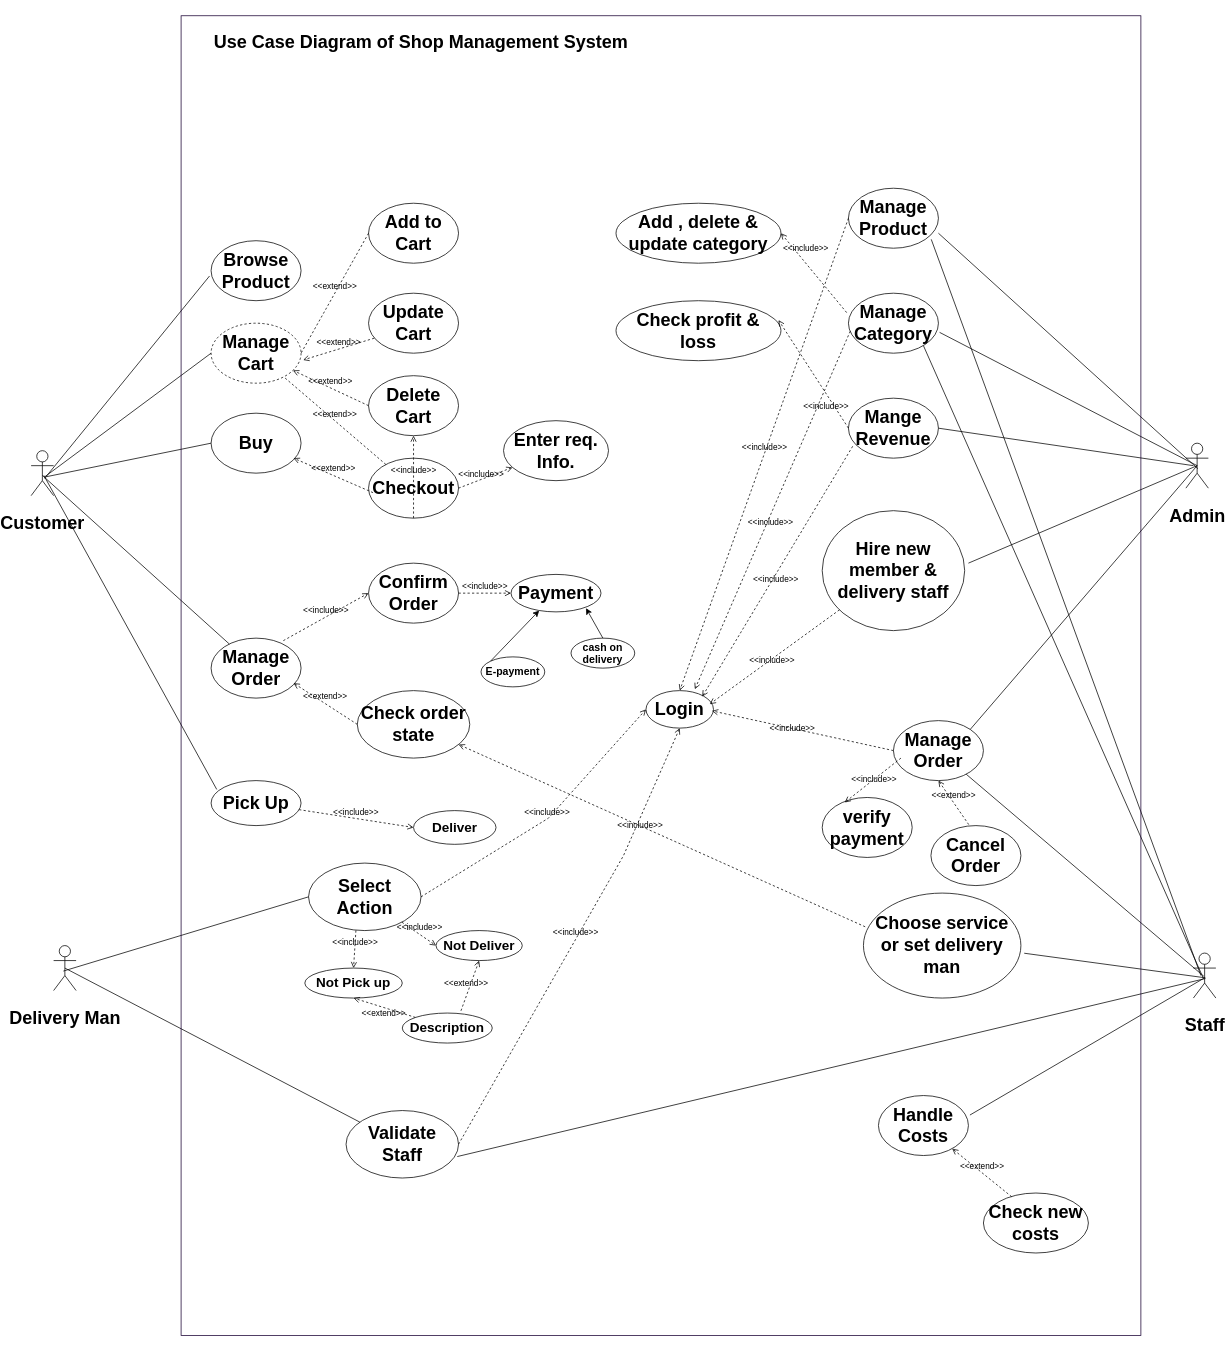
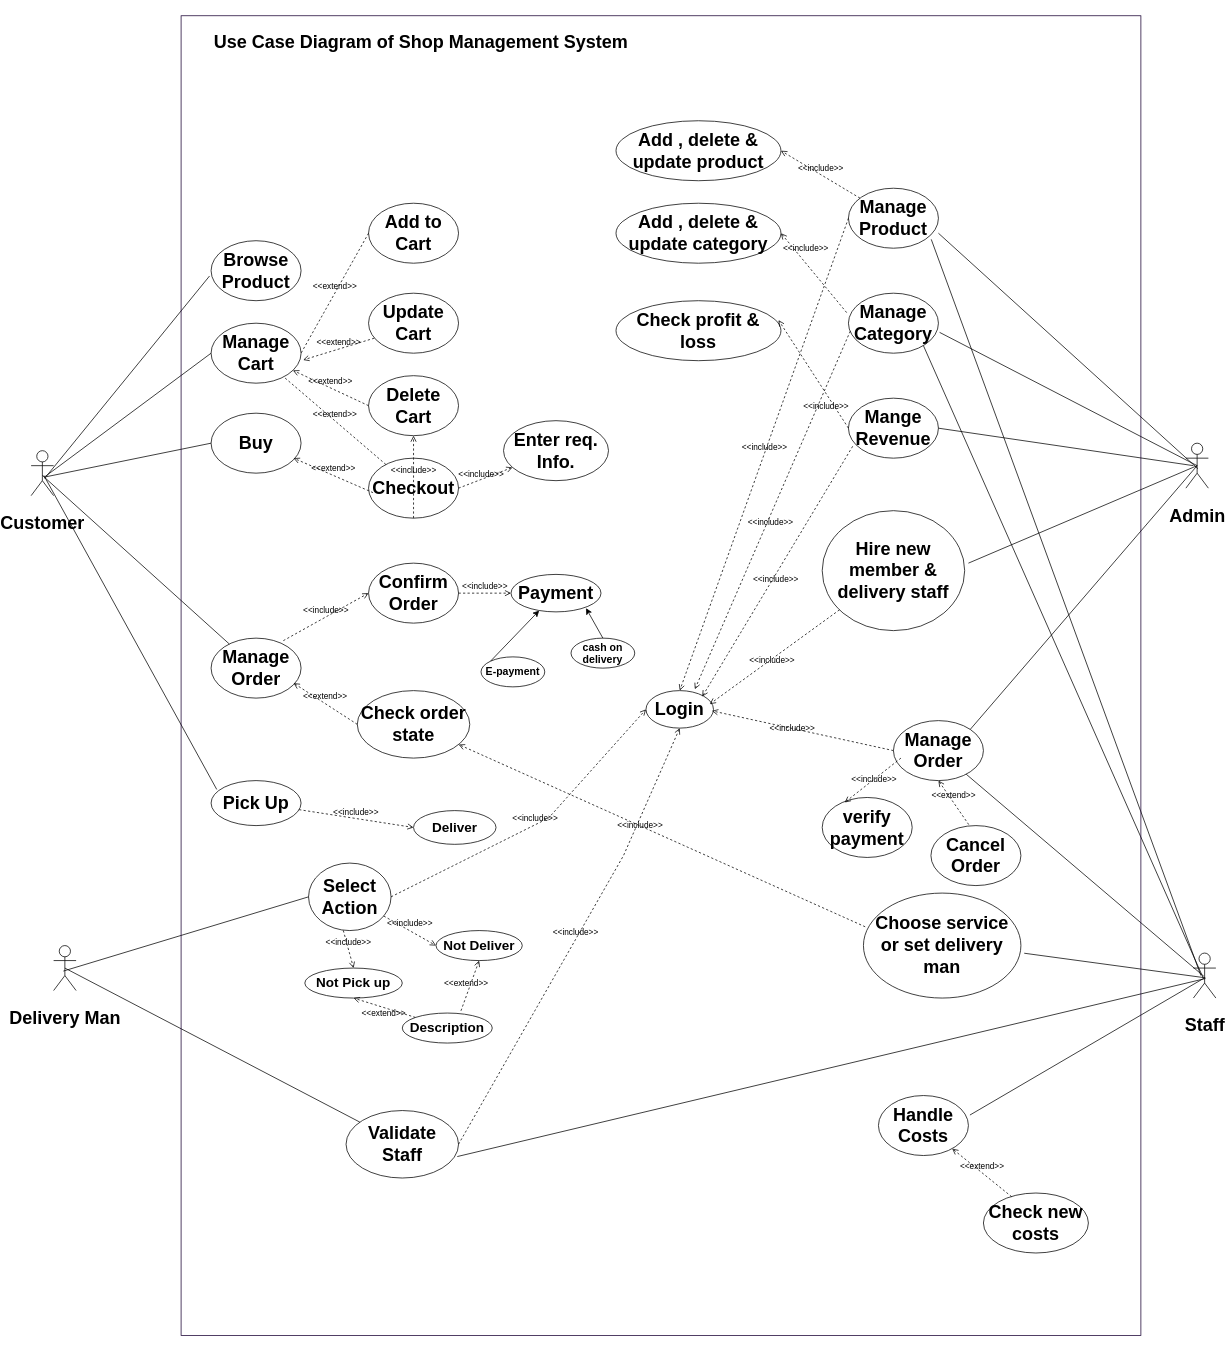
+ <mxCell id="26" value="&lt;h1&gt;Add , delete &amp;amp; update product&lt;/h1&gt;" style="ellipse;whiteSpace=wrap;html=1;" vertex="1" parent="1"><mxGeometry x="800" y="160" width="220" height="80" as="geometry" /></mxCell>
+ <mxCell id="69" value="&amp;lt;&amp;lt;include&amp;gt;&amp;gt;" style="html=1;verticalAlign=bottom;labelBackgroundColor=none;endArrow=open;endFill=0;dashed=1;rounded=0;entryX=1;entryY=0.5;entryDx=0;entryDy=0;" edge="1" parent="1" source="25" target="26"><mxGeometry width="160" relative="1" as="geometry"><mxPoint x="1130" y="190" as="sourcePoint" /><mxPoint x="1290" y="360" as="targetPoint" /></mxGeometry></mxCell>
- <mxCell id="4" value="&lt;h1&gt;Manage Cart&lt;/h1&gt;" style="ellipse;whiteSpace=wrap;html=1;dashed=1;" vertex="1" parent="1"><mxGeometry x="260" y="430" width="120" height="80" as="geometry" /></mxCell>
+ <mxCell id="4" value="&lt;h1&gt;Manage Cart&lt;/h1&gt;" style="ellipse;whiteSpace=wrap;html=1;" vertex="1" parent="1"><mxGeometry x="260" y="430" width="120" height="80" as="geometry" /></mxCell>
- <mxCell id="16" value="&lt;h1&gt;Select Action&lt;/h1&gt;" style="ellipse;whiteSpace=wrap;html=1;" vertex="1" parent="1"><mxGeometry x="390" y="1150" width="150" height="90" as="geometry" /></mxCell>
+ <mxCell id="16" value="&lt;h1&gt;Select Action&lt;/h1&gt;" style="ellipse;whiteSpace=wrap;html=1;" vertex="1" parent="1"><mxGeometry x="390" y="1150" width="110" height="90" as="geometry" /></mxCell>
